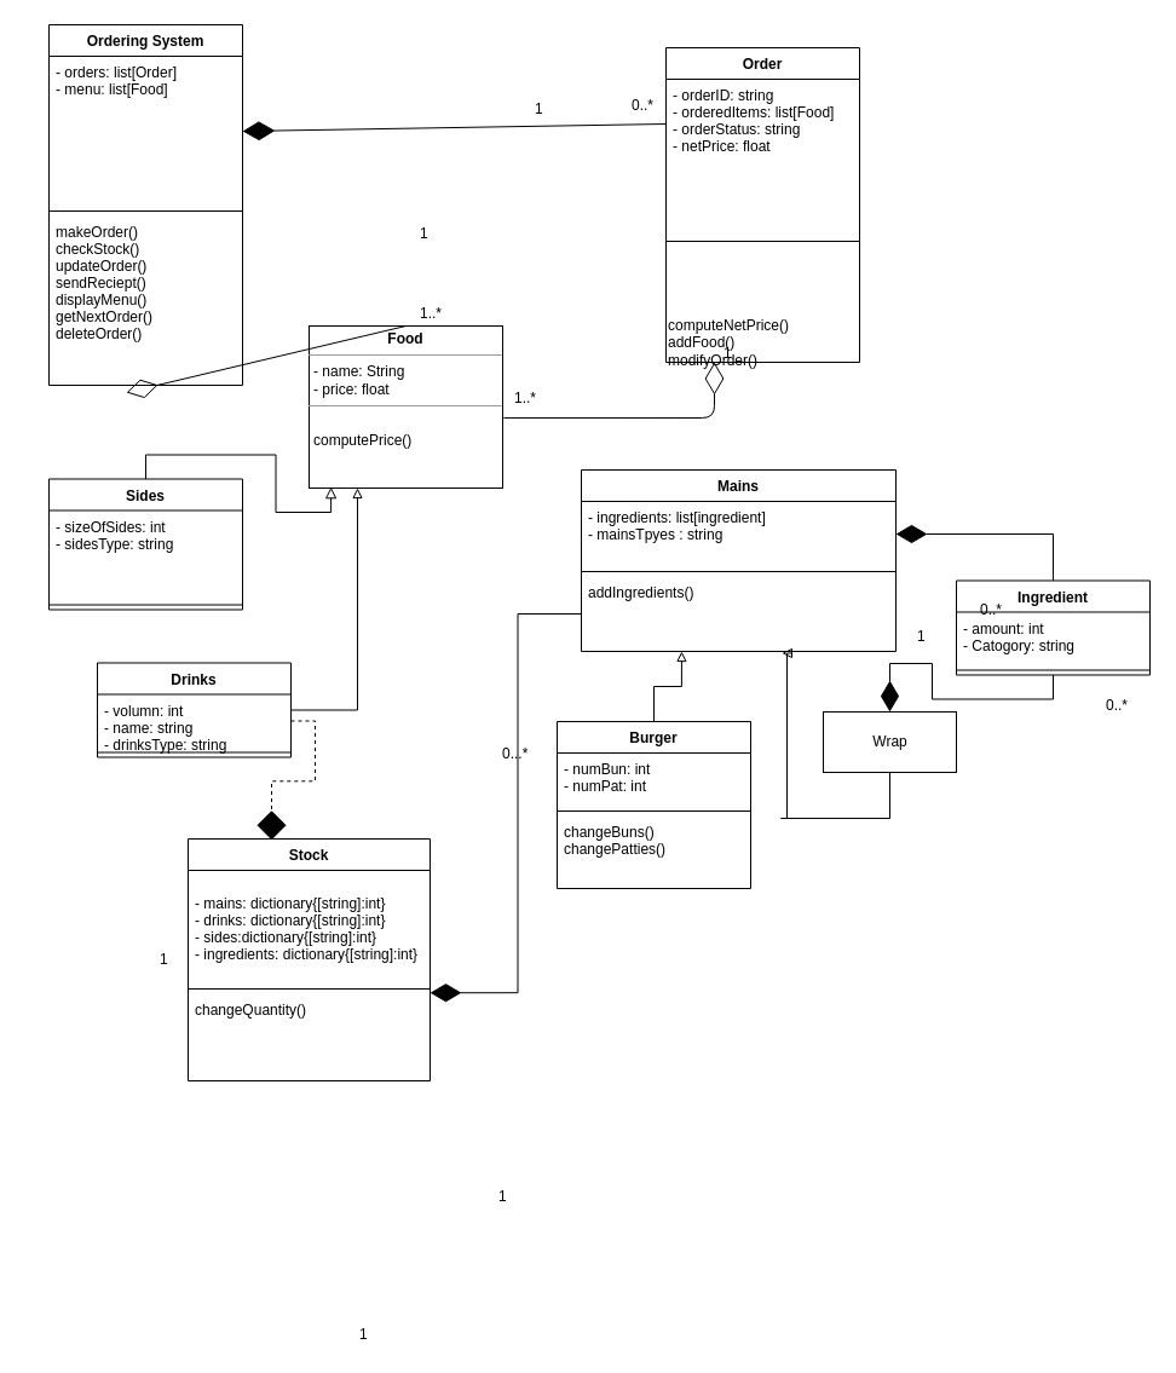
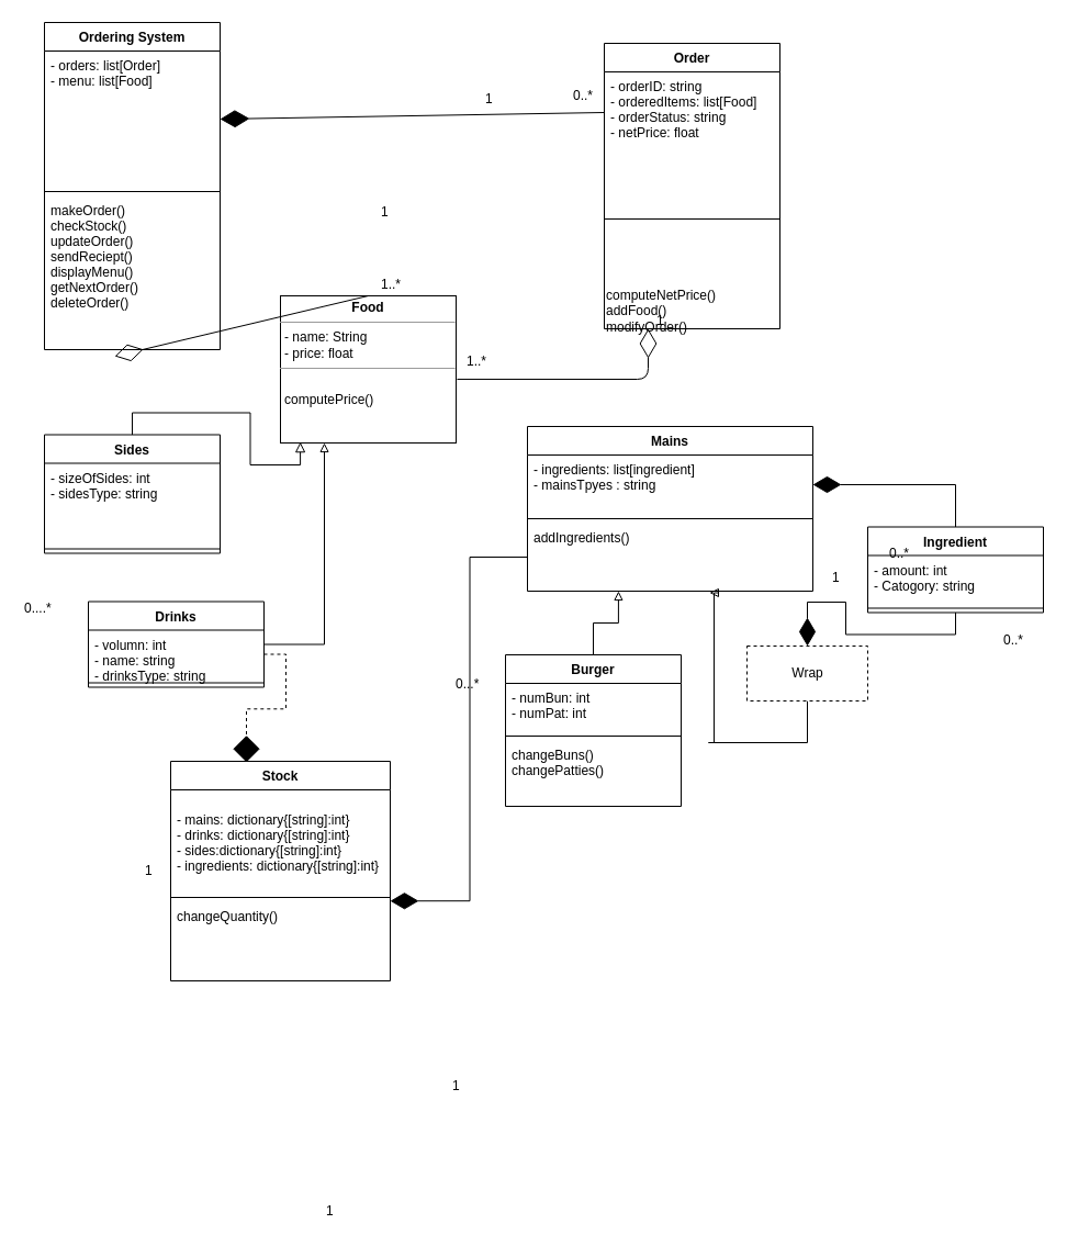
+ <mxCell id="49" value="0....*" style="text;html=1;resizable=0;points=[];autosize=1;align=left;verticalAlign=top;spacingTop=-4;" parent="1" vertex="1"><mxGeometry x="20" y="543.5" width="40" height="20" as="geometry" /></mxCell>
- <mxCell id="12" value="Wrap" style="html=1;" parent="1" vertex="1"><mxGeometry x="680" y="588" width="110" height="50" as="geometry" /></mxCell>
+ <mxCell id="12" value="Wrap" style="html=1;dashed=1;" parent="1" vertex="1"><mxGeometry x="680" y="588" width="110" height="50" as="geometry" /></mxCell>
